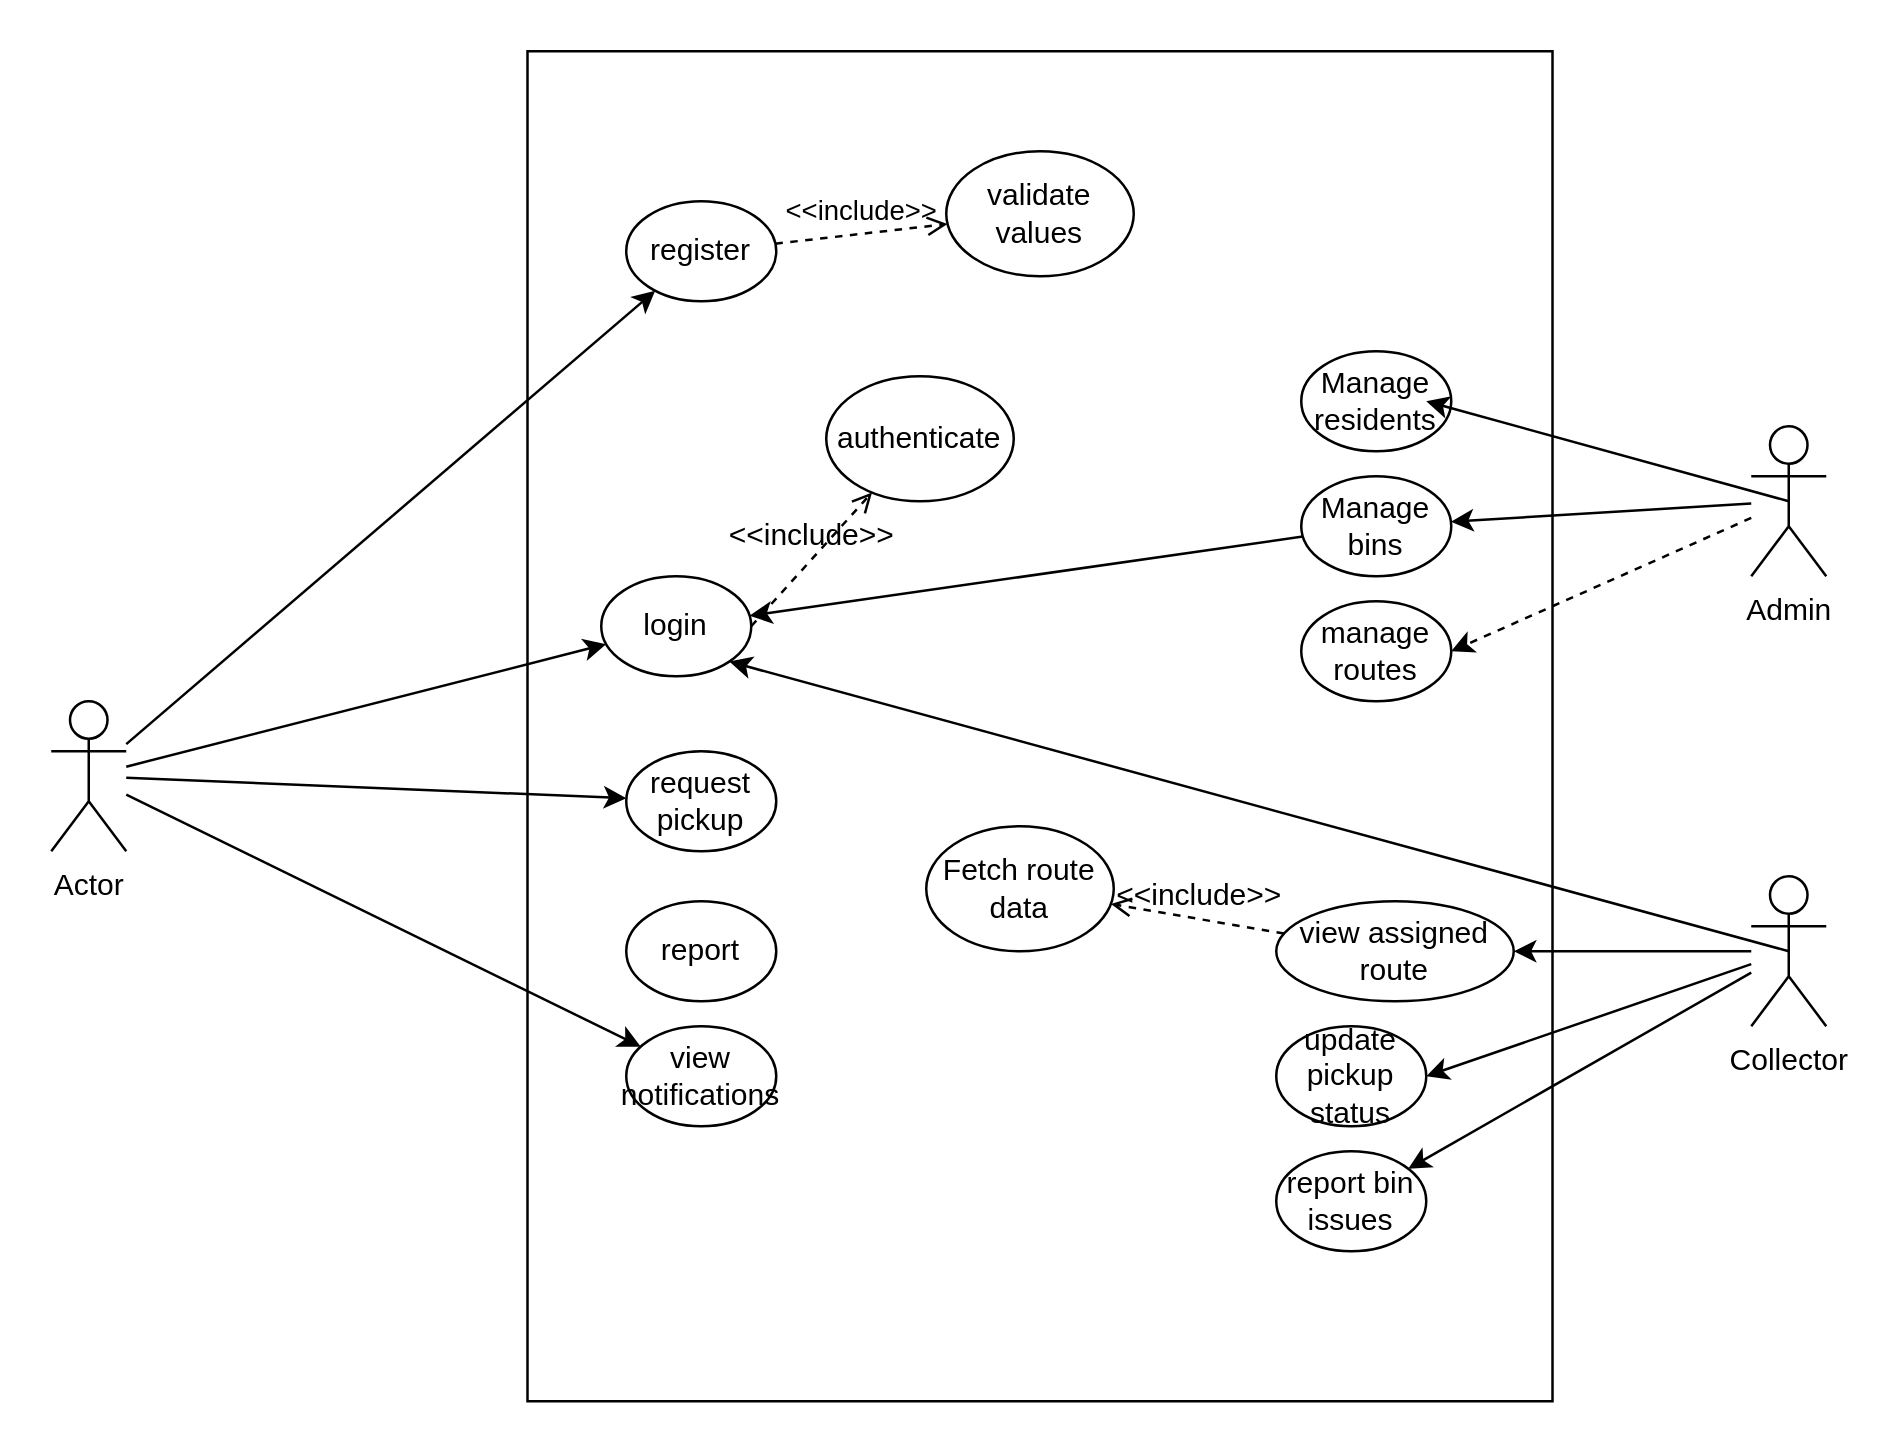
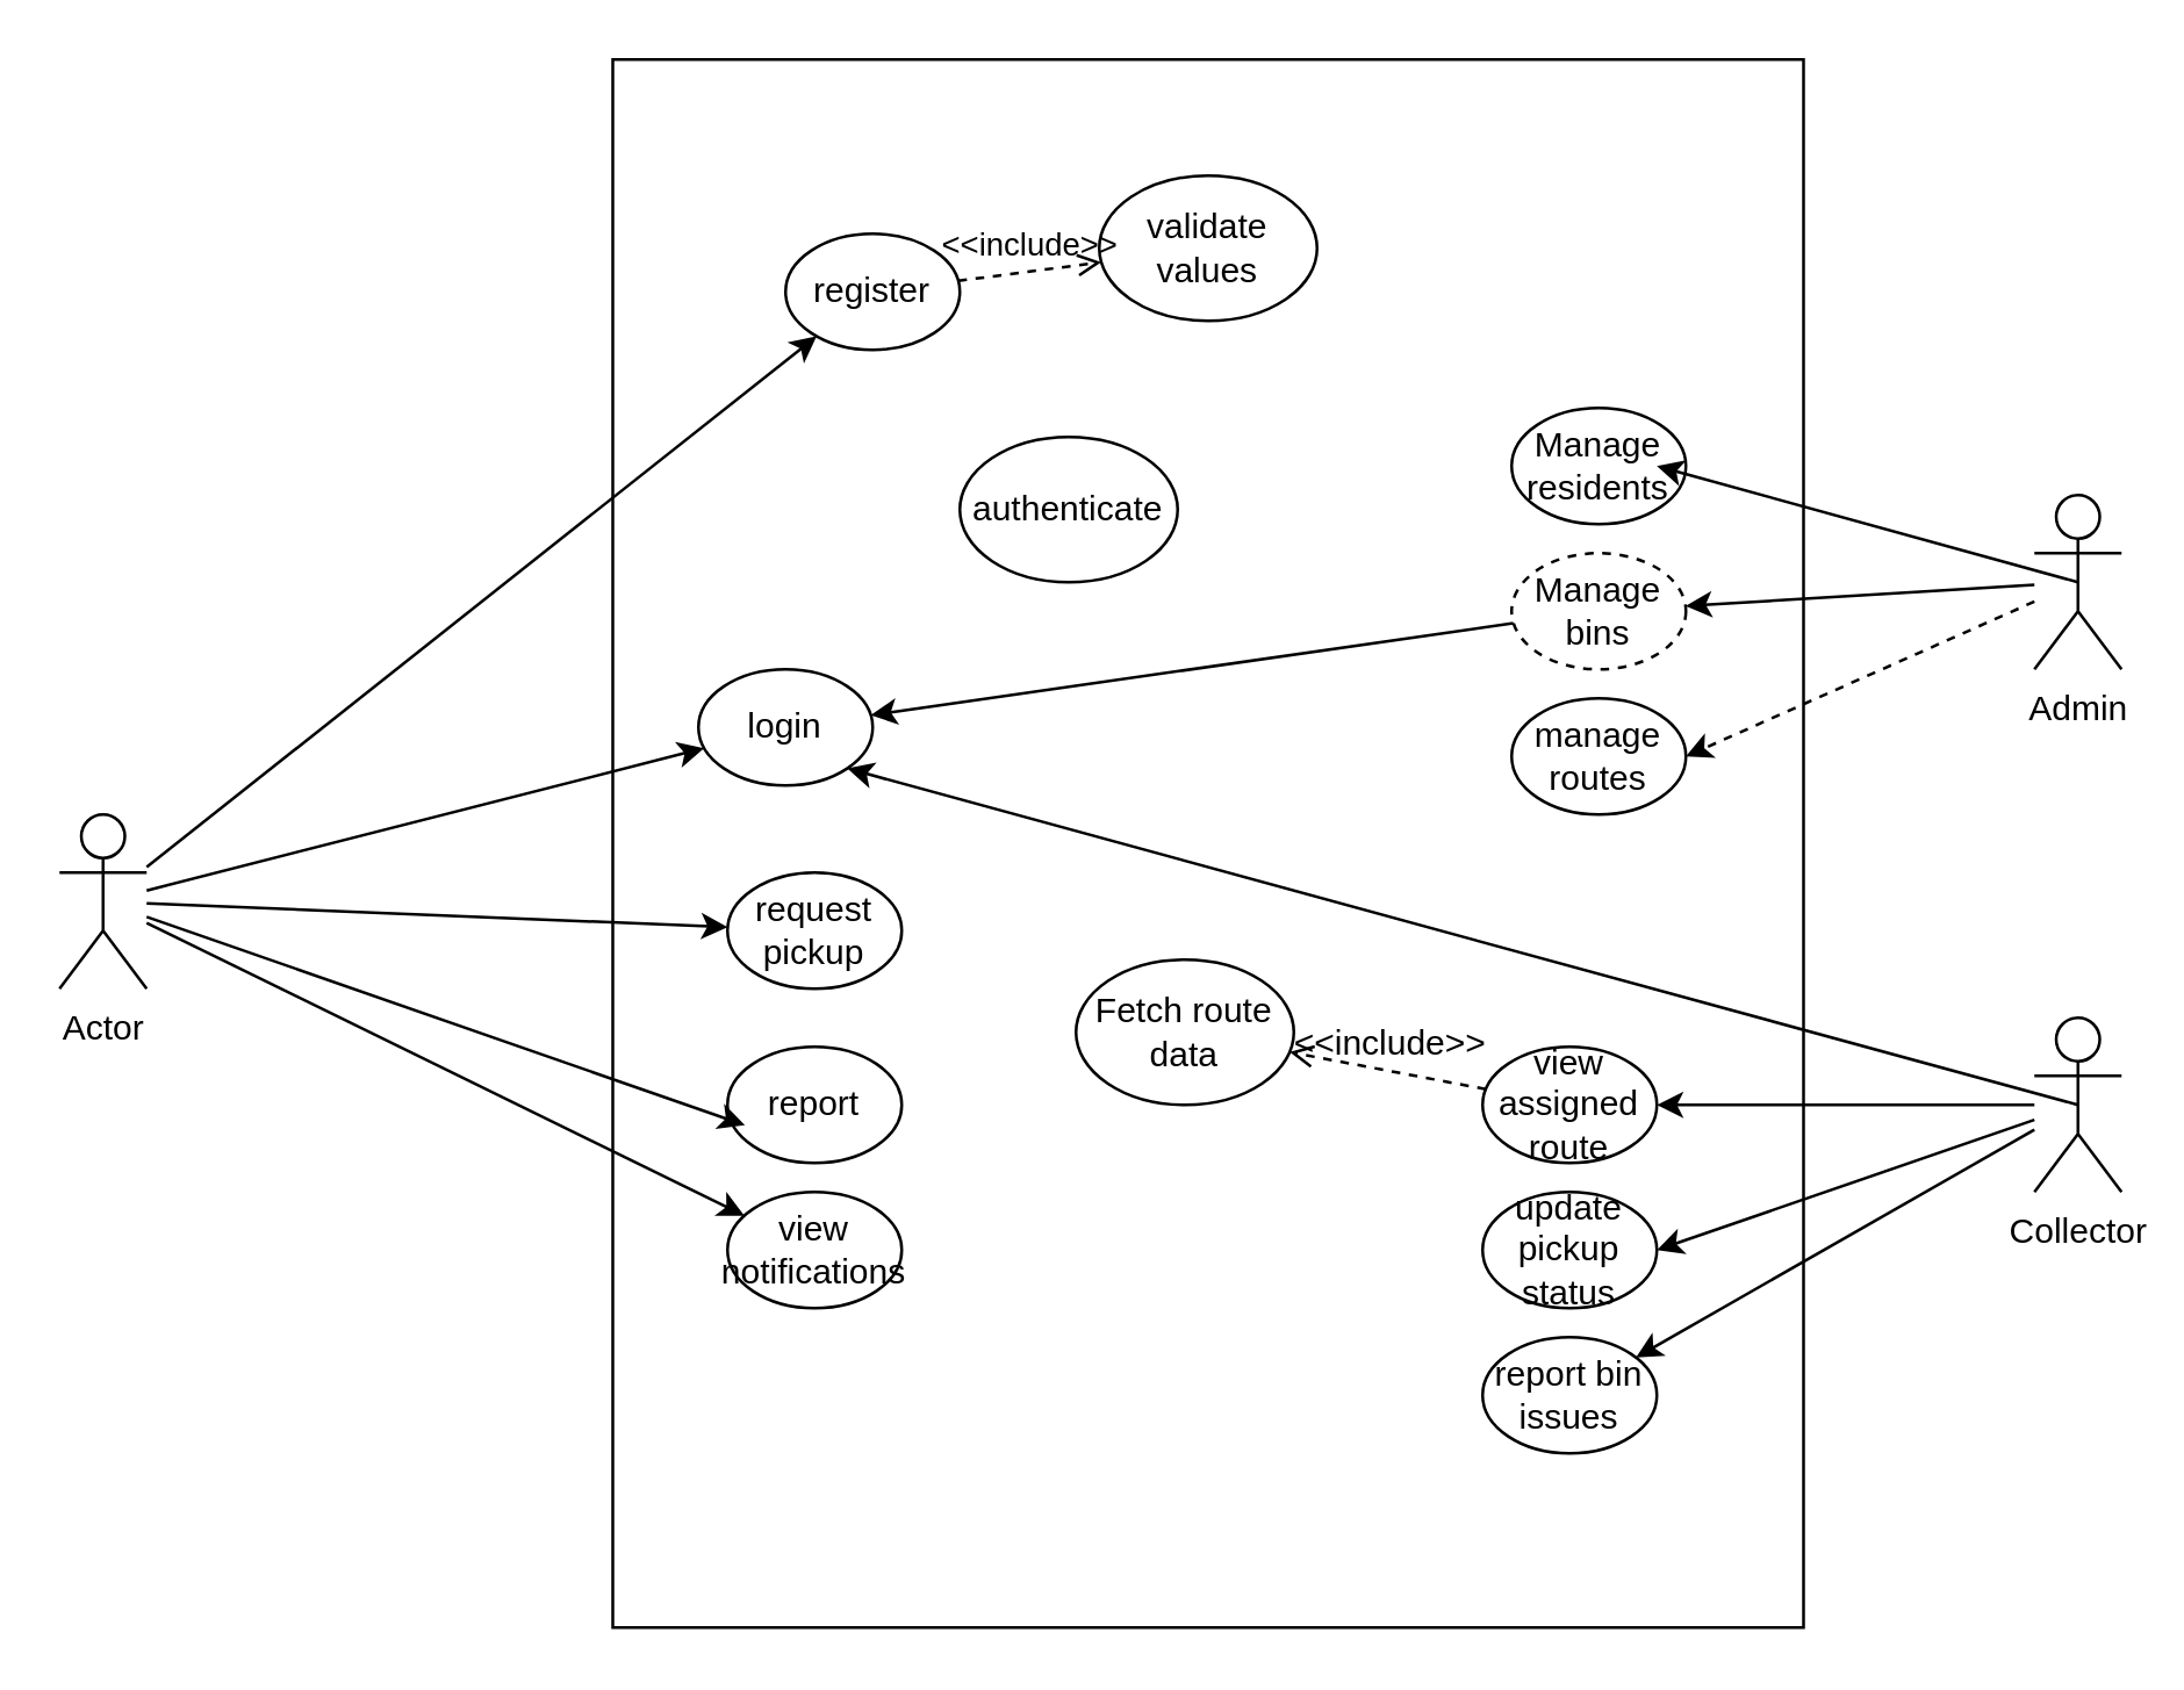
- <mxCell id="7" value="register" style="ellipse;whiteSpace=wrap;html=1;fontSize=12;" vertex="1" parent="1"><mxGeometry x="250" y="80" width="60" height="40" as="geometry" /></mxCell>
+ <mxCell id="7" value="register" style="ellipse;whiteSpace=wrap;html=1;fontSize=12;" vertex="1" parent="1"><mxGeometry x="270" y="80" width="60" height="40" as="geometry" /></mxCell>
- <mxCell id="32" value="Manage bins" style="ellipse;whiteSpace=wrap;html=1;fontSize=12;" vertex="1" parent="1"><mxGeometry x="520" y="190" width="60" height="40" as="geometry" /></mxCell>
+ <mxCell id="32" value="Manage bins" style="ellipse;whiteSpace=wrap;html=1;fontSize=12;dashed=1;" vertex="1" parent="1"><mxGeometry x="520" y="190" width="60" height="40" as="geometry" /></mxCell>
- <mxCell id="12" value="&amp;lt;&amp;lt;include&amp;gt;&amp;gt;" style="endArrow=open;html=1;rounded=0;align=center;verticalAlign=bottom;dashed=1;endFill=0;labelBackgroundColor=none;exitX=1;exitY=0.5;exitDx=0;exitDy=0;fontSize=12;" edge="1" parent="1" source="6" target="11"><mxGeometry relative="1" as="geometry"><mxPoint x="380" y="290" as="sourcePoint" /><mxPoint x="540" y="290" as="targetPoint" /></mxGeometry></mxCell>
- <mxCell id="13" value="" style="resizable=0;html=1;align=center;verticalAlign=top;labelBackgroundColor=none;fontSize=12;" connectable="0" vertex="1" parent="12"><mxGeometry relative="1" as="geometry" /></mxCell>
+ <mxCell id="20" value="" style="endArrow=classic;html=1;rounded=0;entryX=0.1;entryY=0.675;entryDx=0;entryDy=0;entryPerimeter=0;fontSize=12;" edge="1" parent="1" source="2" target="9"><mxGeometry width="50" height="50" relative="1" as="geometry"><mxPoint x="250" y="300" as="sourcePoint" /><mxPoint x="290" y="460" as="targetPoint" /></mxGeometry></mxCell>
- <mxCell id="14" value="view assigned route" style="ellipse;whiteSpace=wrap;html=1;fontSize=12;" vertex="1" parent="1"><mxGeometry x="510" y="360" width="95" height="40" as="geometry" /></mxCell>
+ <mxCell id="14" value="view assigned route" style="ellipse;whiteSpace=wrap;html=1;fontSize=12;" vertex="1" parent="1"><mxGeometry x="510" y="360" width="60" height="40" as="geometry" /></mxCell>
